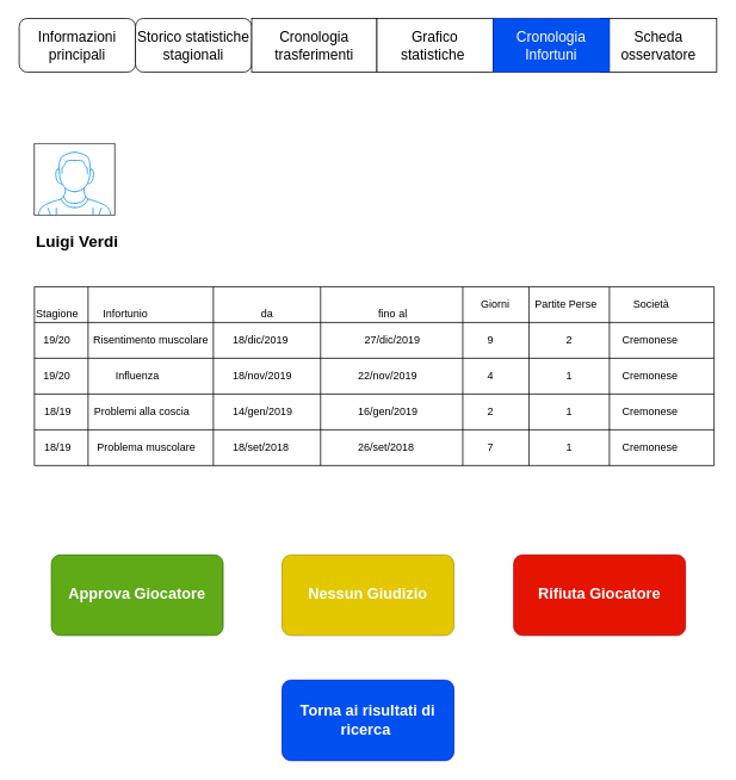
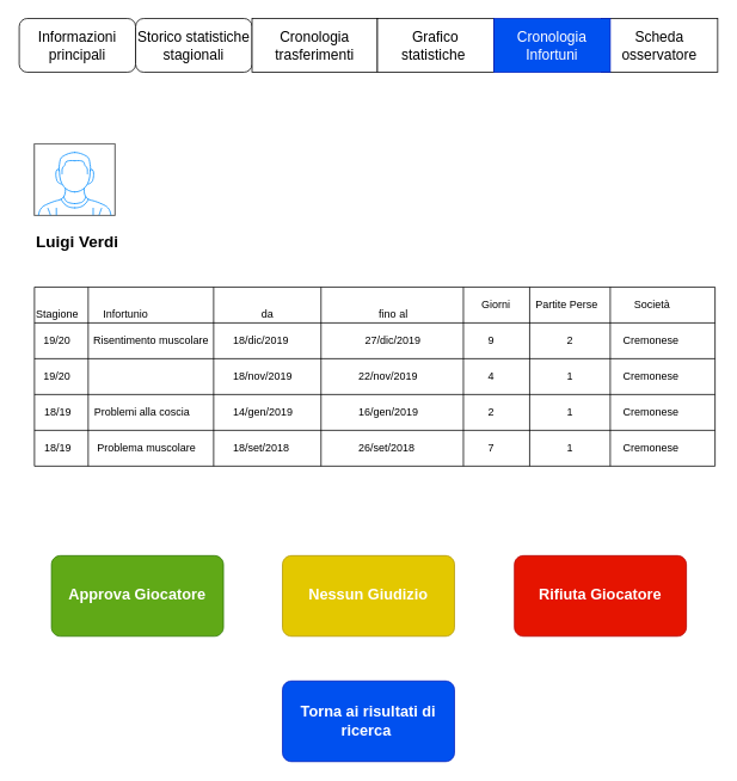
- <mxCell id="28" value="Influenza" style="text;html=1;align=center;verticalAlign=middle;resizable=0;points=[];autosize=1;" parent="1" vertex="1"><mxGeometry x="123" y="410" width="60" height="20" as="geometry" /></mxCell>
